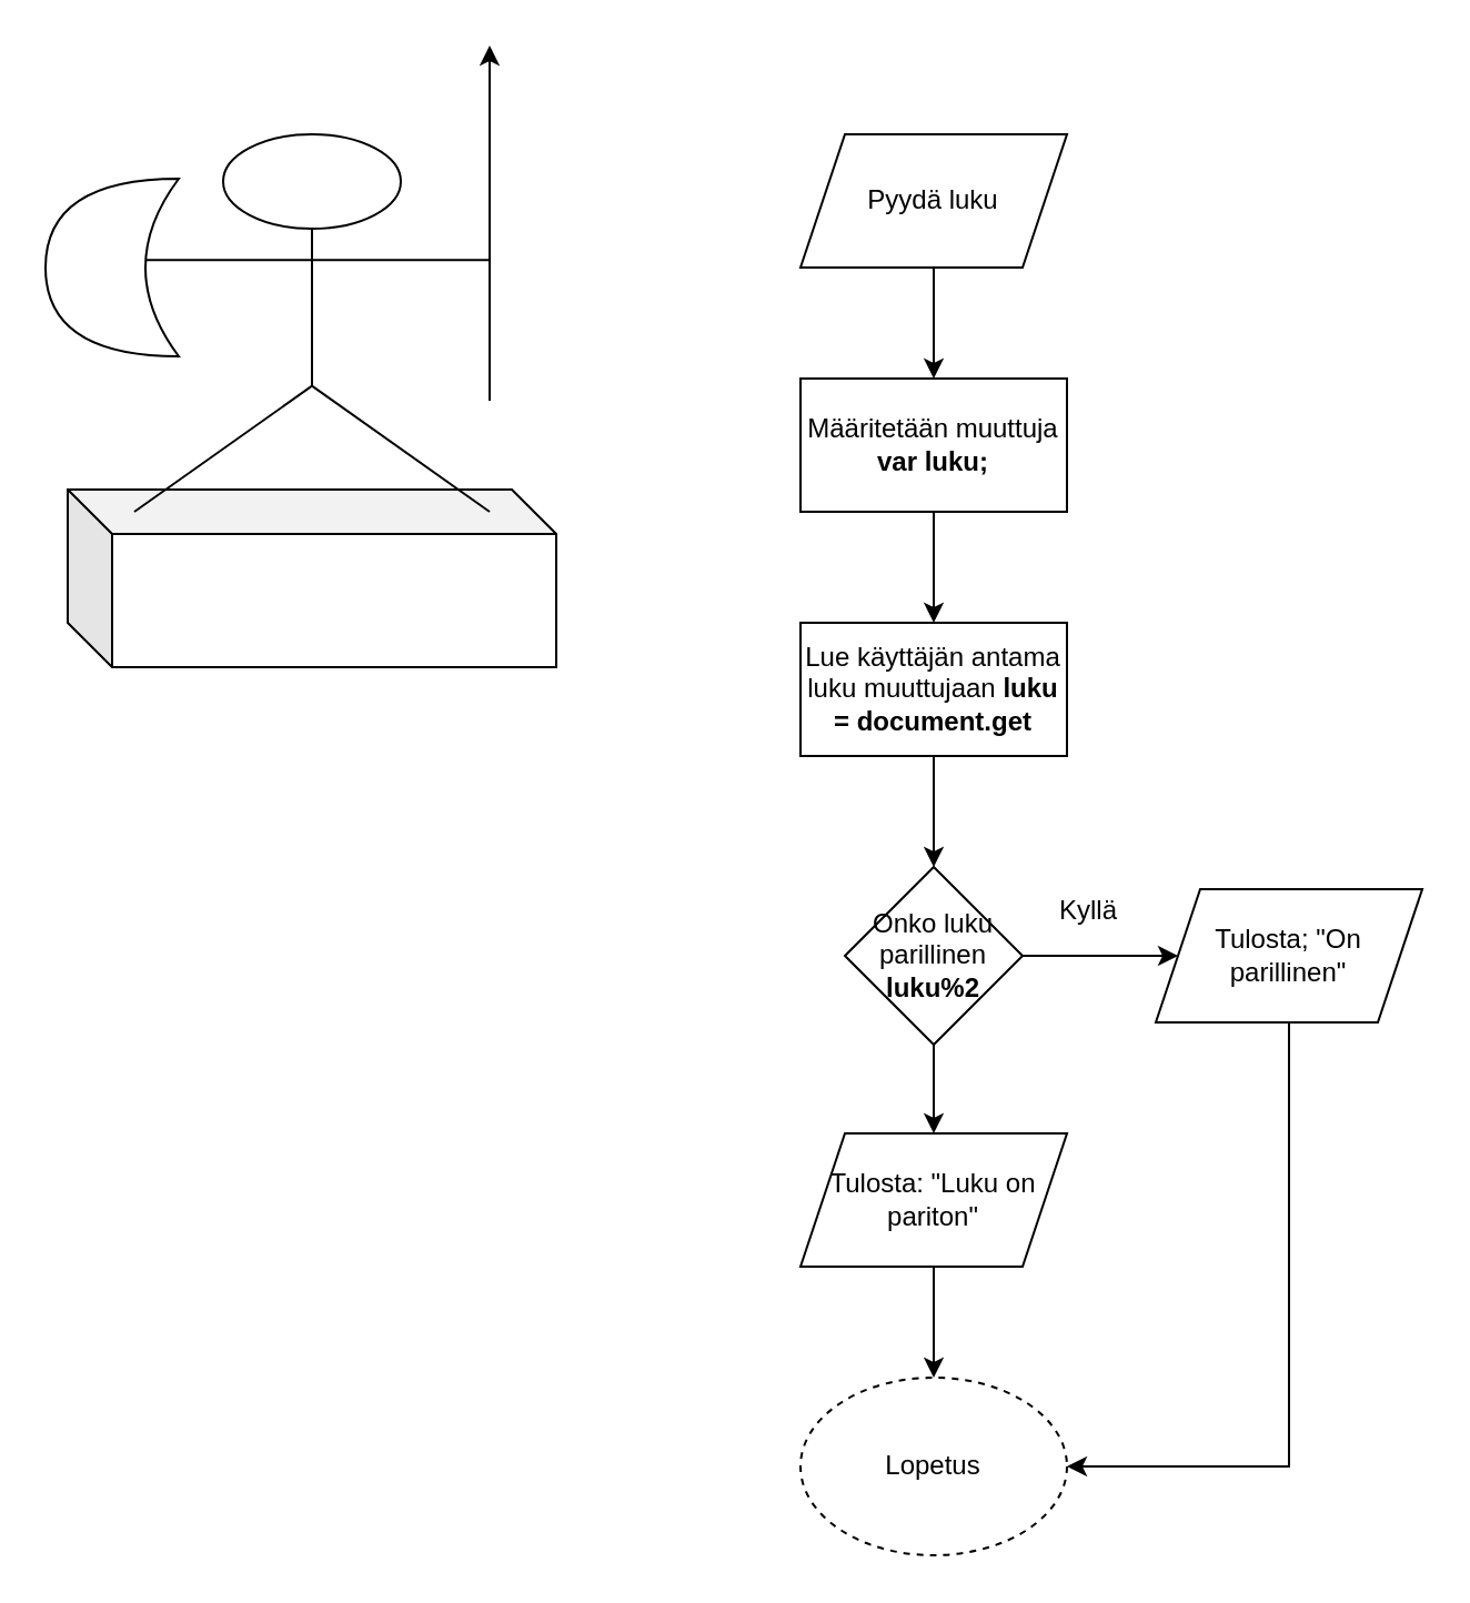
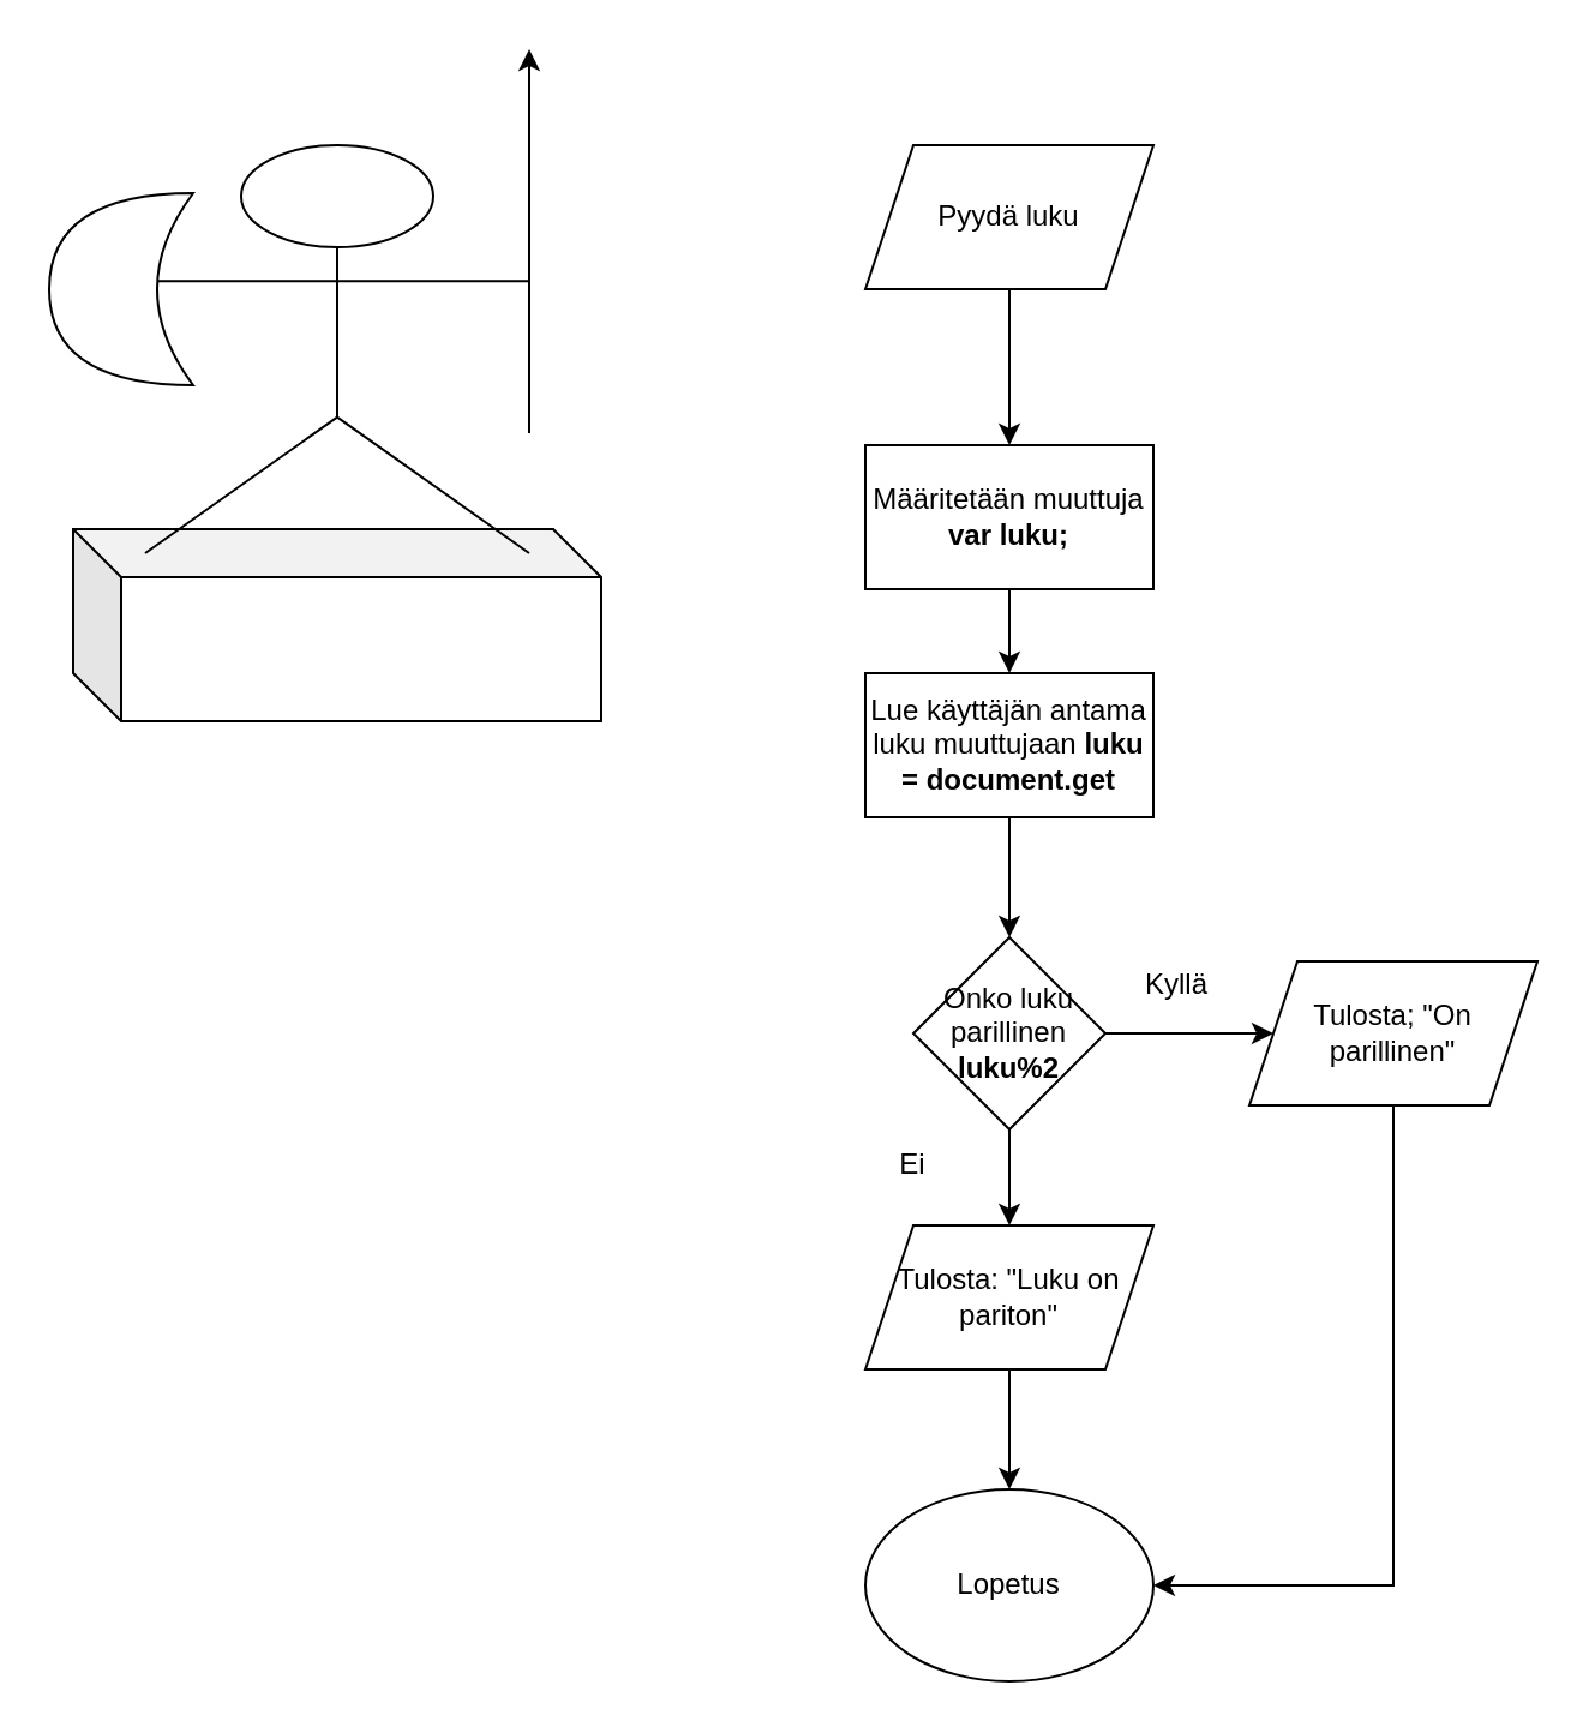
- <mxCell id="5" value="Määritetään muuttuja&lt;br&gt;&lt;b&gt;var luku;&lt;/b&gt;" style="rounded=0;whiteSpace=wrap;html=1;" vertex="1" parent="1"><mxGeometry x="360" y="170" width="120" height="60" as="geometry" /></mxCell>
+ <mxCell id="5" value="Määritetään muuttuja&lt;br&gt;&lt;b&gt;var luku;&lt;/b&gt;" style="rounded=0;whiteSpace=wrap;html=1;" vertex="1" parent="1"><mxGeometry x="360" y="185" width="120" height="60" as="geometry" /></mxCell>
+ <mxCell id="17" value="Ei" style="text;html=1;strokeColor=none;fillColor=none;align=center;verticalAlign=middle;whiteSpace=wrap;rounded=0;" vertex="1" parent="1"><mxGeometry x="360" y="475" width="40" height="20" as="geometry" /></mxCell>
- <mxCell id="18" value="Lopetus" style="ellipse;whiteSpace=wrap;html=1;dashed=1;" vertex="1" parent="1"><mxGeometry x="360" y="620" width="120" height="80" as="geometry" /></mxCell>
+ <mxCell id="18" value="Lopetus" style="ellipse;whiteSpace=wrap;html=1;" vertex="1" parent="1"><mxGeometry x="360" y="620" width="120" height="80" as="geometry" /></mxCell>
